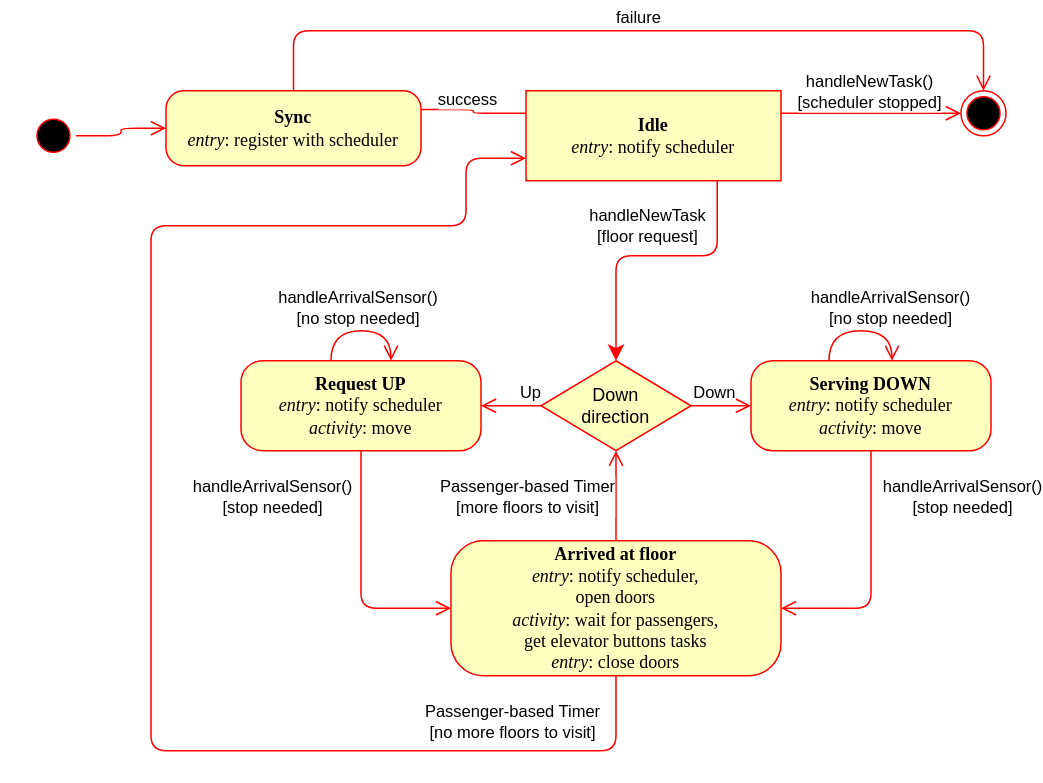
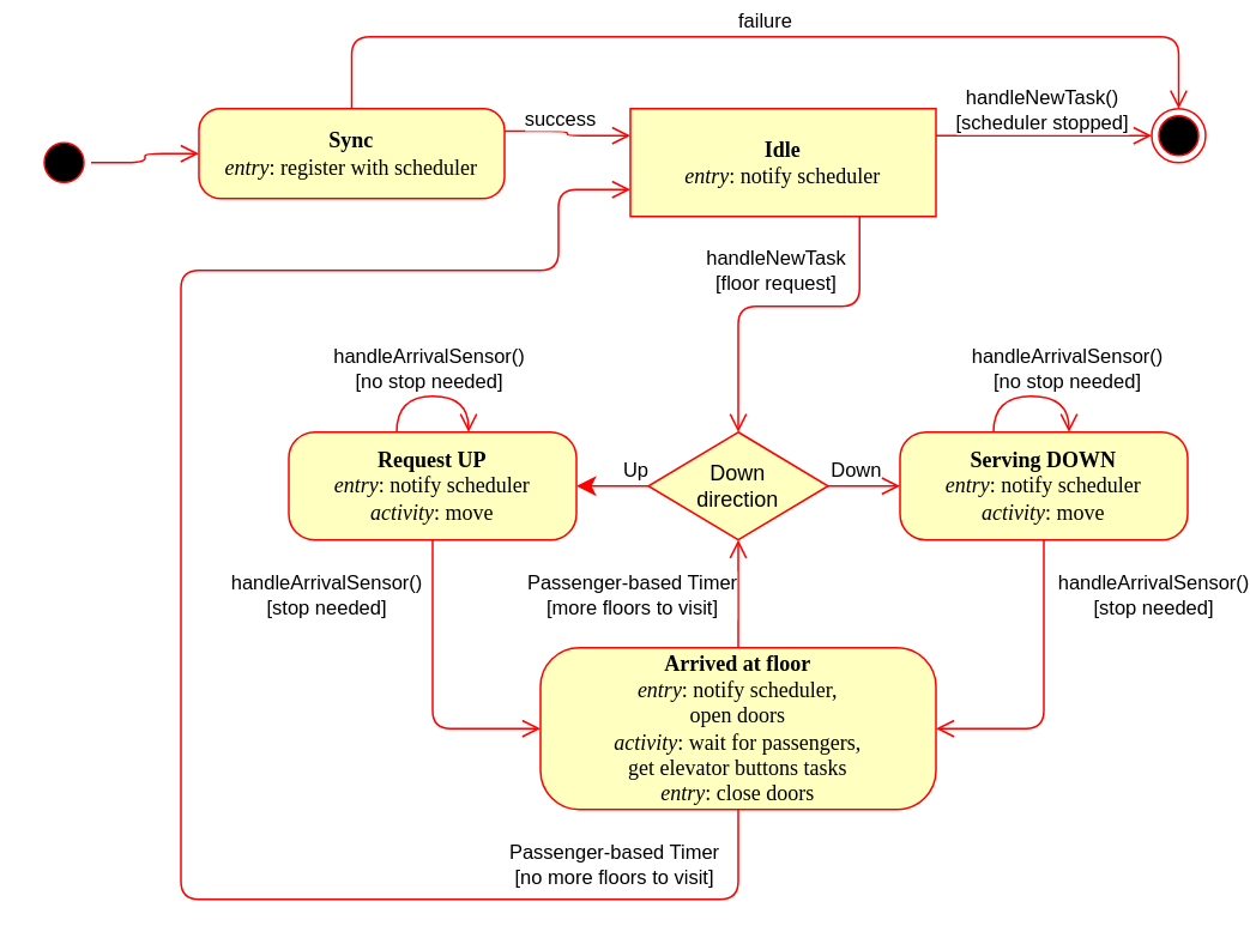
- <mxCell id="29" style="edgeStyle=orthogonalEdgeStyle;rounded=1;orthogonalLoop=1;jettySize=auto;html=1;entryX=0;entryY=0.25;entryDx=0;entryDy=0;endArrow=none;endFill=0;endSize=8;fillColor=#f8cecc;strokeColor=#FF0000;exitX=1;exitY=0.25;exitDx=0;exitDy=0;" edge="1" parent="1" source="33" target="4"><mxGeometry relative="1" as="geometry" /></mxCell>
+ <mxCell id="29" style="edgeStyle=orthogonalEdgeStyle;rounded=1;orthogonalLoop=1;jettySize=auto;html=1;entryX=0;entryY=0.25;entryDx=0;entryDy=0;endArrow=open;endFill=0;endSize=8;fillColor=#f8cecc;strokeColor=#FF0000;exitX=1;exitY=0.25;exitDx=0;exitDy=0;" edge="1" parent="1" source="33" target="4"><mxGeometry relative="1" as="geometry" /></mxCell>
- <mxCell id="18" style="edgeStyle=orthogonalEdgeStyle;html=1;labelBackgroundColor=none;endArrow=classic;endSize=8;strokeColor=#ff0000;fontFamily=Verdana;fontSize=12;align=left;entryX=0.5;entryY=0;entryDx=0;entryDy=0;exitX=0.75;exitY=1;exitDx=0;exitDy=0;" parent="1" edge="1" target="25" source="4"><mxGeometry relative="1" as="geometry"><Array as="points"><mxPoint x="478" y="170" /><mxPoint x="410" y="170" /></Array><mxPoint x="480" y="130" as="sourcePoint" /><mxPoint x="422" y="180" as="targetPoint" /></mxGeometry></mxCell>
+ <mxCell id="18" style="edgeStyle=orthogonalEdgeStyle;html=1;labelBackgroundColor=none;endArrow=open;endSize=8;strokeColor=#ff0000;fontFamily=Verdana;fontSize=12;align=left;entryX=0.5;entryY=0;entryDx=0;entryDy=0;exitX=0.75;exitY=1;exitDx=0;exitDy=0;" parent="1" edge="1" target="25" source="4"><mxGeometry relative="1" as="geometry"><Array as="points"><mxPoint x="478" y="170" /><mxPoint x="410" y="170" /></Array><mxPoint x="480" y="130" as="sourcePoint" /><mxPoint x="422" y="180" as="targetPoint" /></mxGeometry></mxCell>
- <mxCell id="27" value="" style="edgeStyle=orthogonalEdgeStyle;html=1;align=left;verticalAlign=top;endArrow=open;endSize=8;strokeColor=#ff0000;rounded=1;entryX=1;entryY=0.5;entryDx=0;entryDy=0;exitX=0;exitY=0.5;exitDx=0;exitDy=0;" parent="1" source="25" target="20" edge="1"><mxGeometry x="-0.333" y="20" relative="1" as="geometry"><mxPoint x="292" y="210" as="targetPoint" /><Array as="points"><mxPoint x="340" y="270" /><mxPoint x="340" y="270" /></Array><mxPoint as="offset" /></mxGeometry></mxCell>
+ <mxCell id="27" value="" style="edgeStyle=orthogonalEdgeStyle;html=1;align=left;verticalAlign=top;endArrow=classic;endSize=8;strokeColor=#ff0000;rounded=1;entryX=1;entryY=0.5;entryDx=0;entryDy=0;exitX=0;exitY=0.5;exitDx=0;exitDy=0;" parent="1" source="25" target="20" edge="1"><mxGeometry x="-0.333" y="20" relative="1" as="geometry"><mxPoint x="292" y="210" as="targetPoint" /><Array as="points"><mxPoint x="340" y="270" /><mxPoint x="340" y="270" /></Array><mxPoint as="offset" /></mxGeometry></mxCell>
